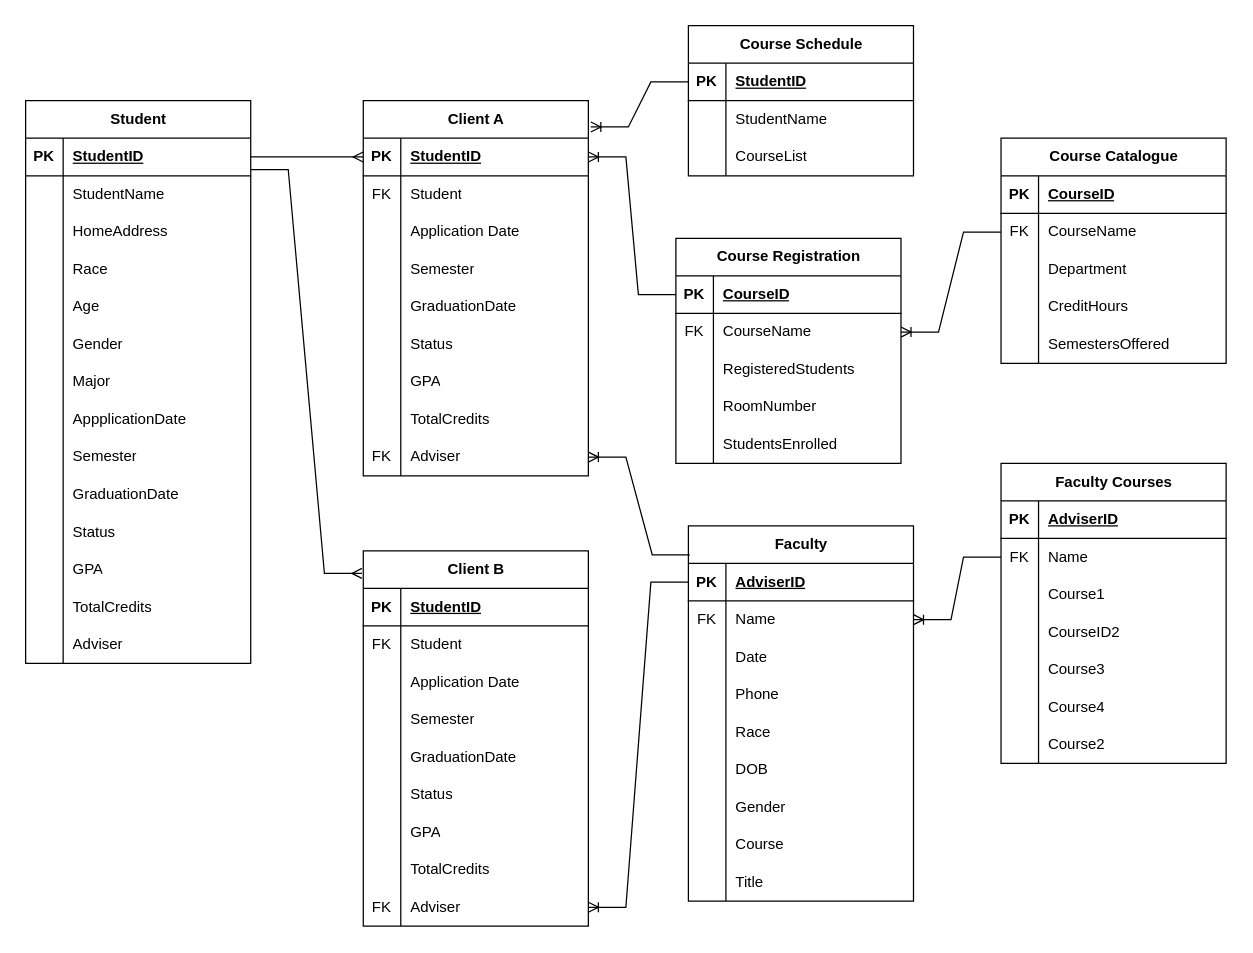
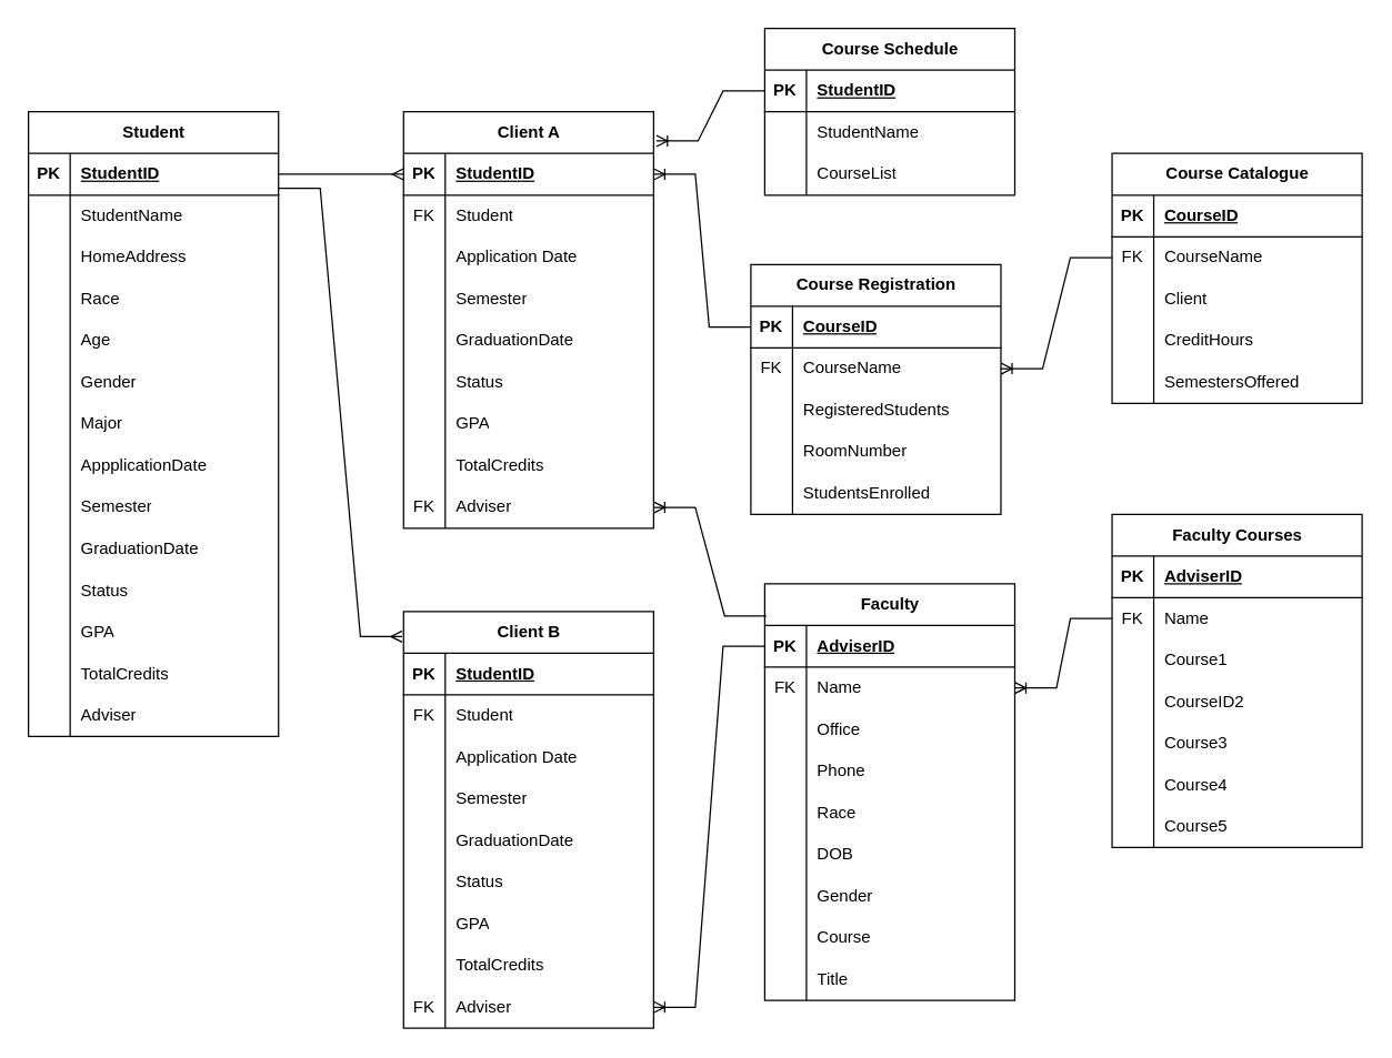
- <mxCell id="108" value="Department" style="shape=partialRectangle;connectable=0;fillColor=none;top=0;left=0;bottom=0;right=0;align=left;spacingLeft=6;overflow=hidden;whiteSpace=wrap;html=1;" vertex="1" parent="106"><mxGeometry x="30" width="150" height="30" as="geometry"><mxRectangle width="150" height="30" as="alternateBounds" /></mxGeometry></mxCell>
+ <mxCell id="108" value="Client" style="shape=partialRectangle;connectable=0;fillColor=none;top=0;left=0;bottom=0;right=0;align=left;spacingLeft=6;overflow=hidden;whiteSpace=wrap;html=1;" vertex="1" parent="106"><mxGeometry x="30" width="150" height="30" as="geometry"><mxRectangle width="150" height="30" as="alternateBounds" /></mxGeometry></mxCell>
- <mxCell id="146" value="Date" style="shape=partialRectangle;connectable=0;fillColor=none;top=0;left=0;bottom=0;right=0;align=left;spacingLeft=6;overflow=hidden;whiteSpace=wrap;html=1;" vertex="1" parent="144"><mxGeometry x="30" width="150" height="30" as="geometry"><mxRectangle width="150" height="30" as="alternateBounds" /></mxGeometry></mxCell>
+ <mxCell id="146" value="Office" style="shape=partialRectangle;connectable=0;fillColor=none;top=0;left=0;bottom=0;right=0;align=left;spacingLeft=6;overflow=hidden;whiteSpace=wrap;html=1;" vertex="1" parent="144"><mxGeometry x="30" width="150" height="30" as="geometry"><mxRectangle width="150" height="30" as="alternateBounds" /></mxGeometry></mxCell>
- <mxCell id="136" value="Course2" style="shape=partialRectangle;connectable=0;fillColor=none;top=0;left=0;bottom=0;right=0;align=left;spacingLeft=6;overflow=hidden;whiteSpace=wrap;html=1;" vertex="1" parent="134"><mxGeometry x="30" width="150" height="30" as="geometry"><mxRectangle width="150" height="30" as="alternateBounds" /></mxGeometry></mxCell>
+ <mxCell id="136" value="Course5" style="shape=partialRectangle;connectable=0;fillColor=none;top=0;left=0;bottom=0;right=0;align=left;spacingLeft=6;overflow=hidden;whiteSpace=wrap;html=1;" vertex="1" parent="134"><mxGeometry x="30" width="150" height="30" as="geometry"><mxRectangle width="150" height="30" as="alternateBounds" /></mxGeometry></mxCell>
